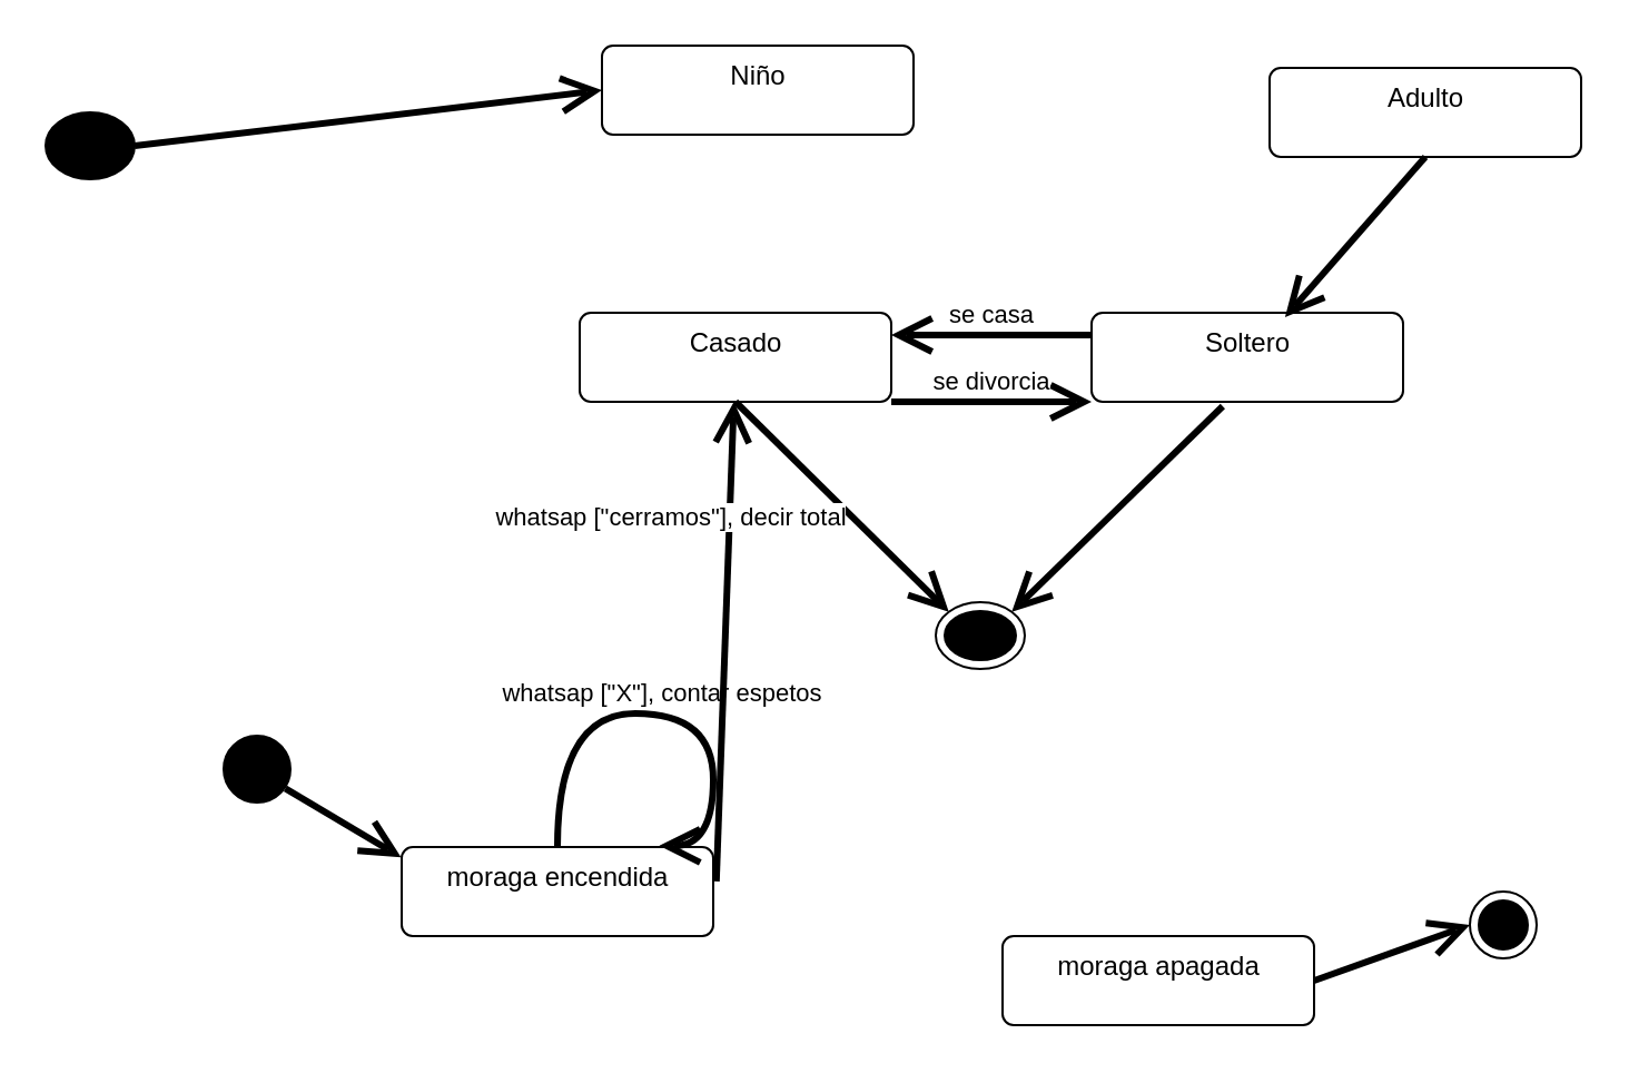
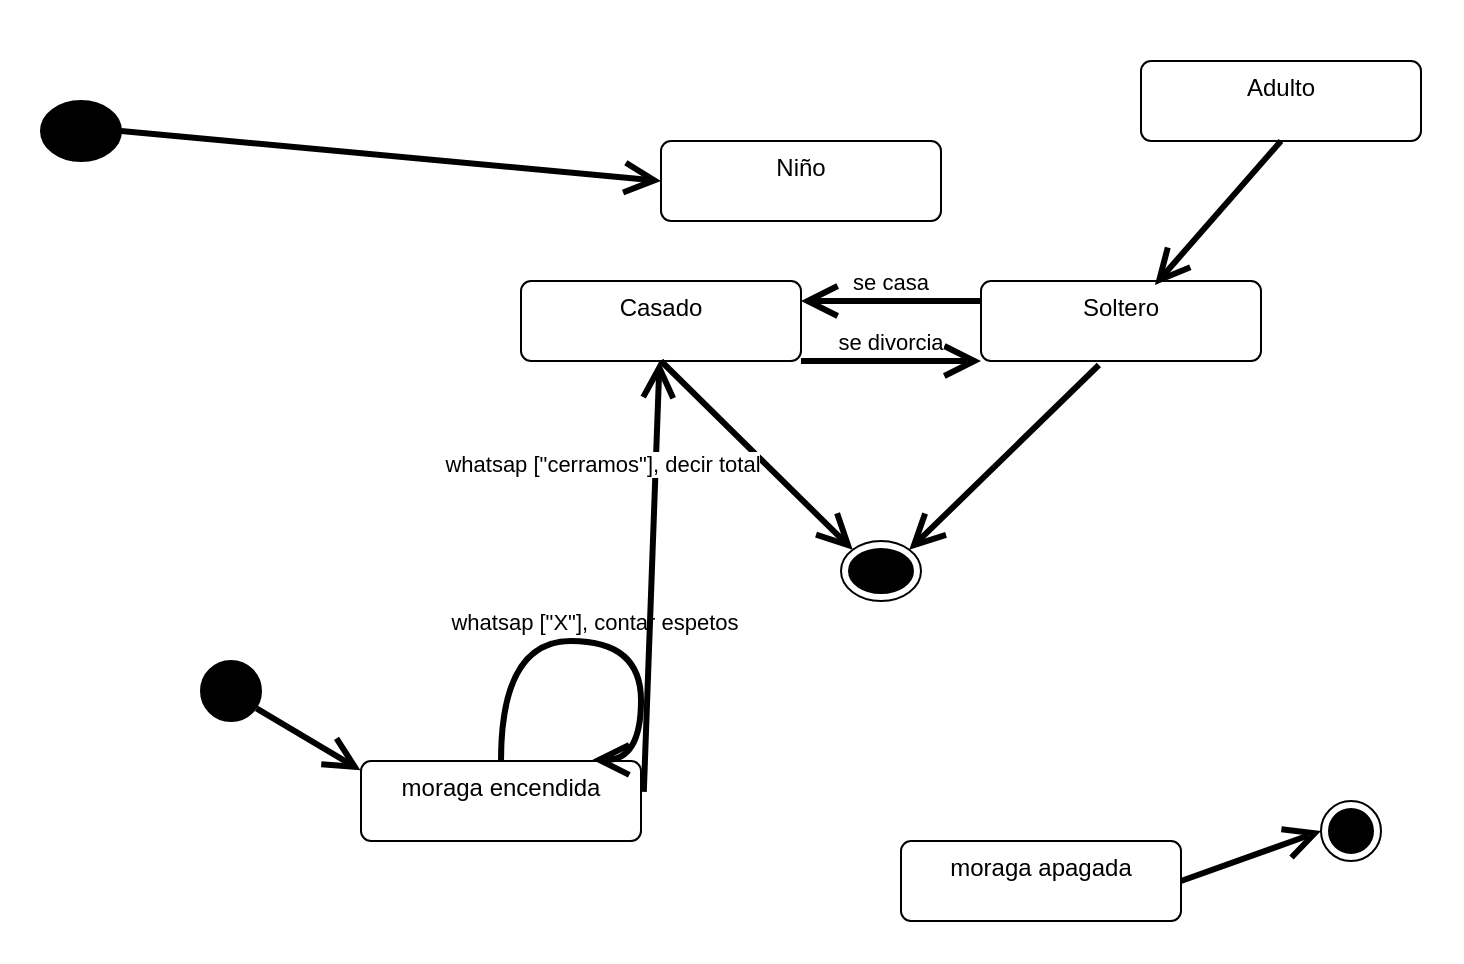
- <mxCell id="4" value="Niño" style="html=1;align=center;verticalAlign=top;rounded=1;absoluteArcSize=1;arcSize=10;dashed=0;" vertex="1" parent="1"><mxGeometry x="270" y="20" width="140" height="40" as="geometry" /></mxCell>
+ <mxCell id="4" value="Niño" style="html=1;align=center;verticalAlign=top;rounded=1;absoluteArcSize=1;arcSize=10;dashed=0;" vertex="1" parent="1"><mxGeometry x="330" y="70" width="140" height="40" as="geometry" /></mxCell>
